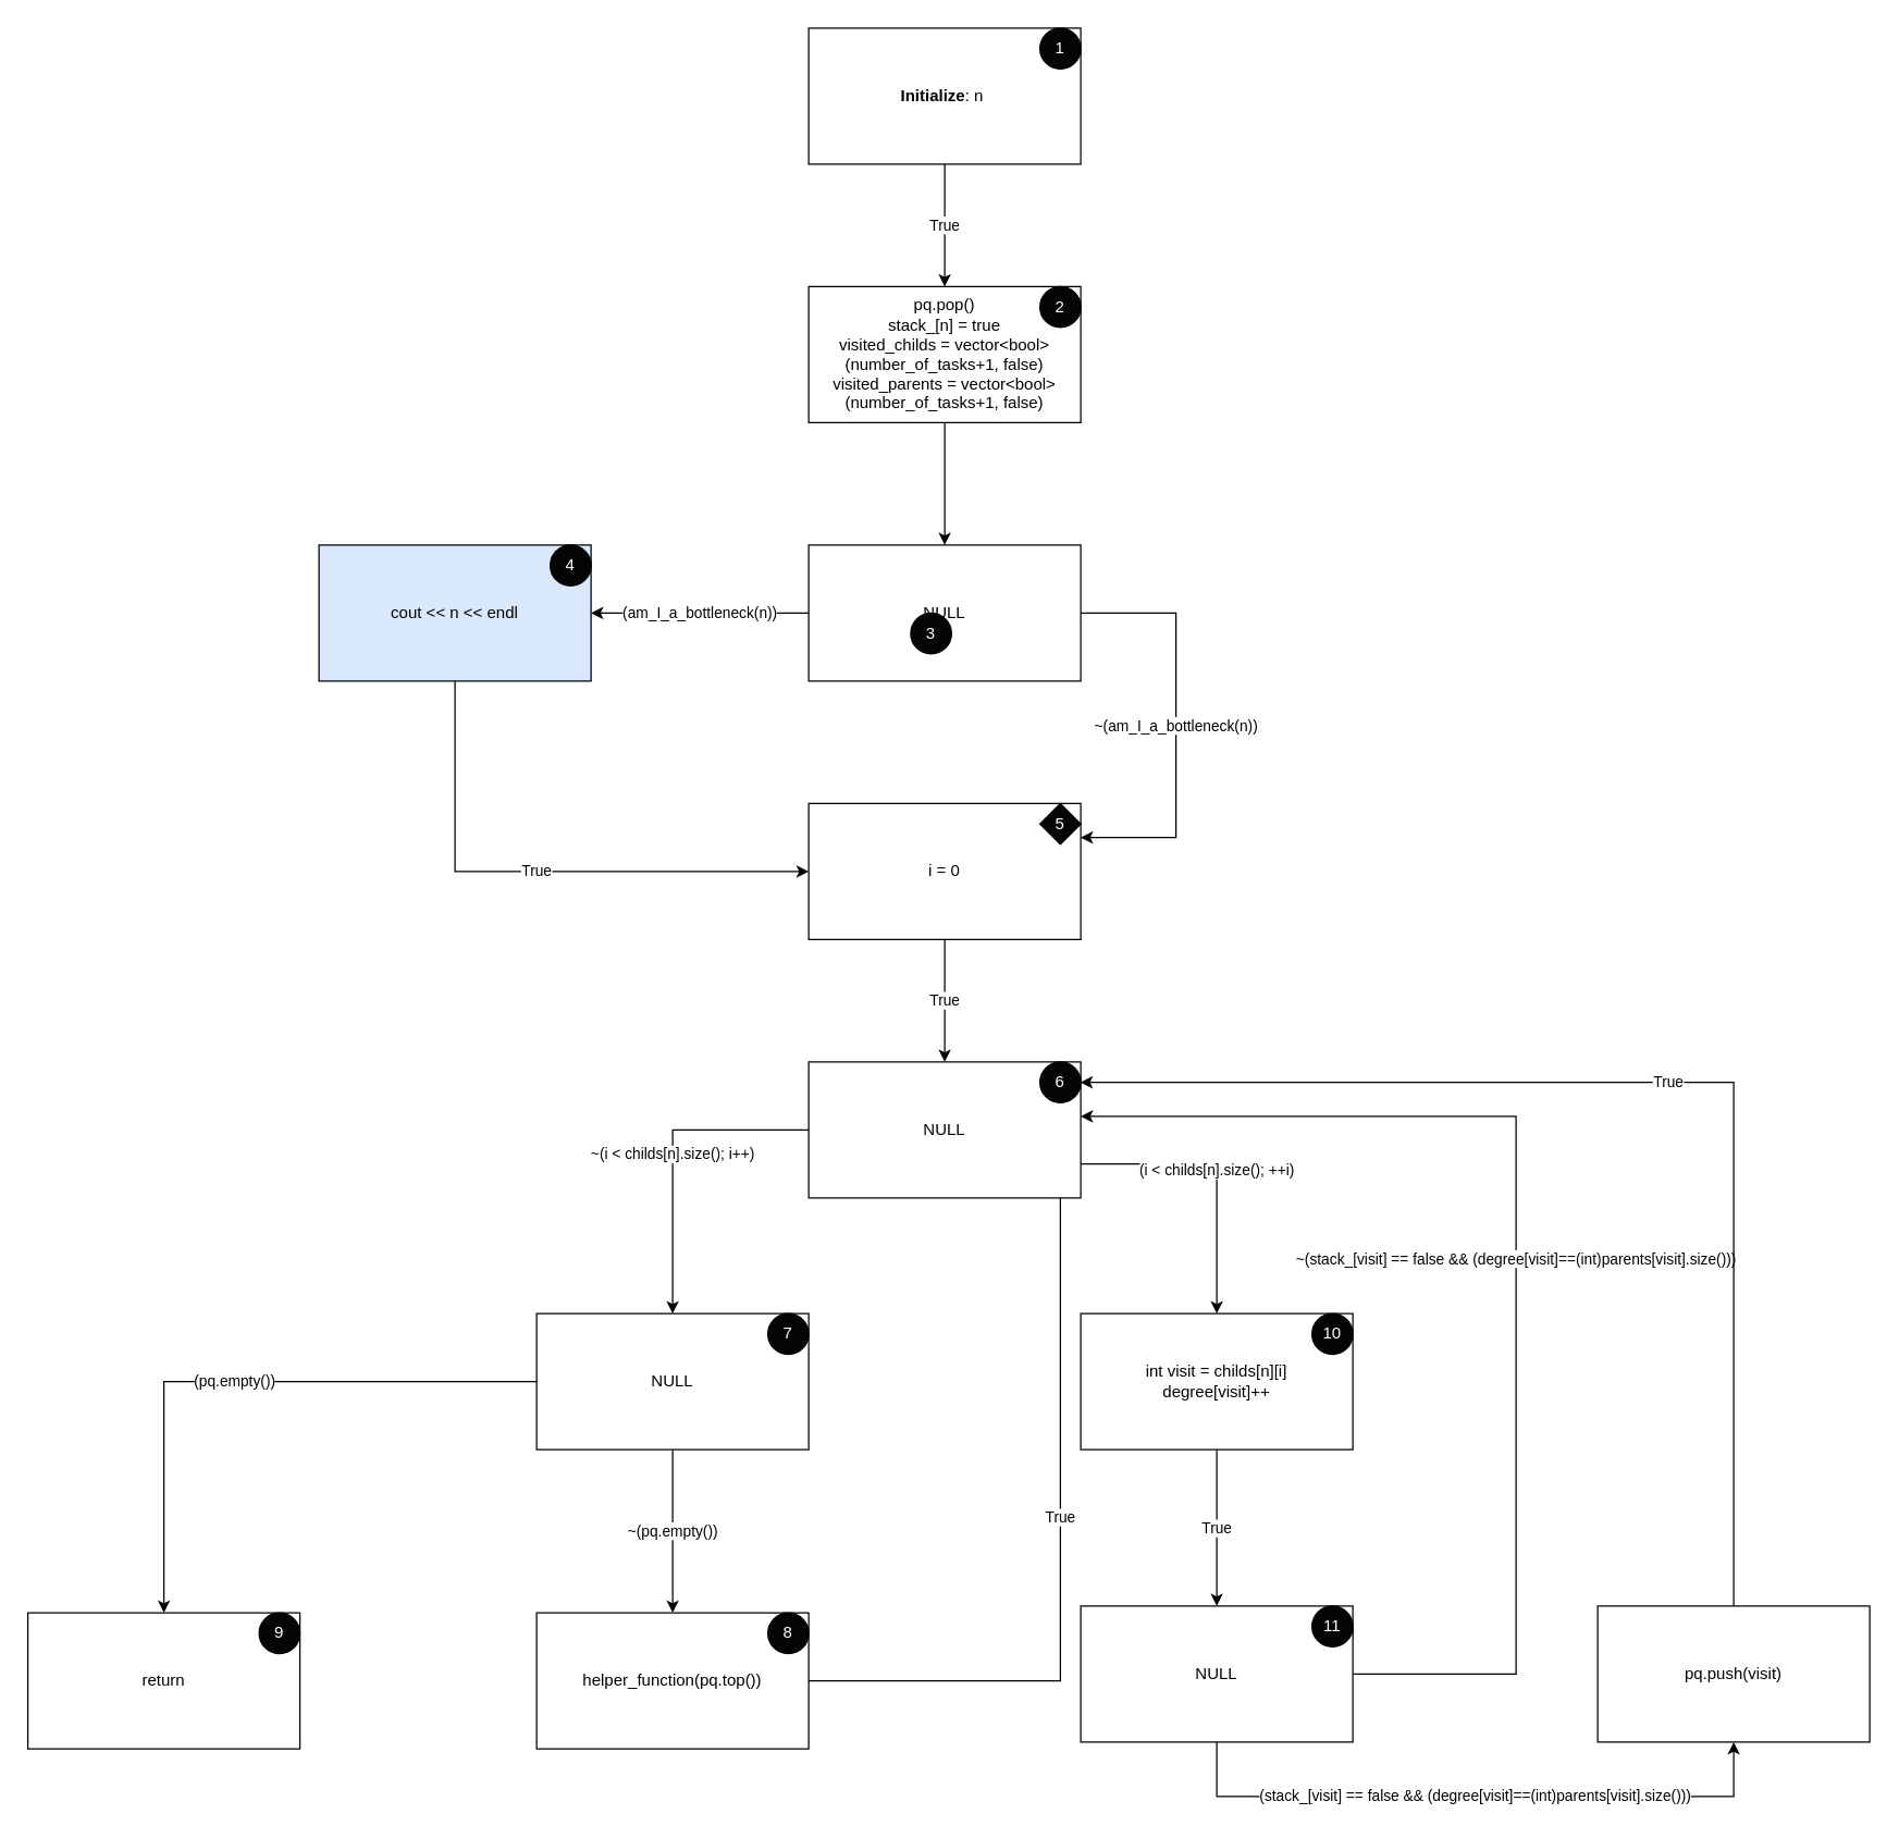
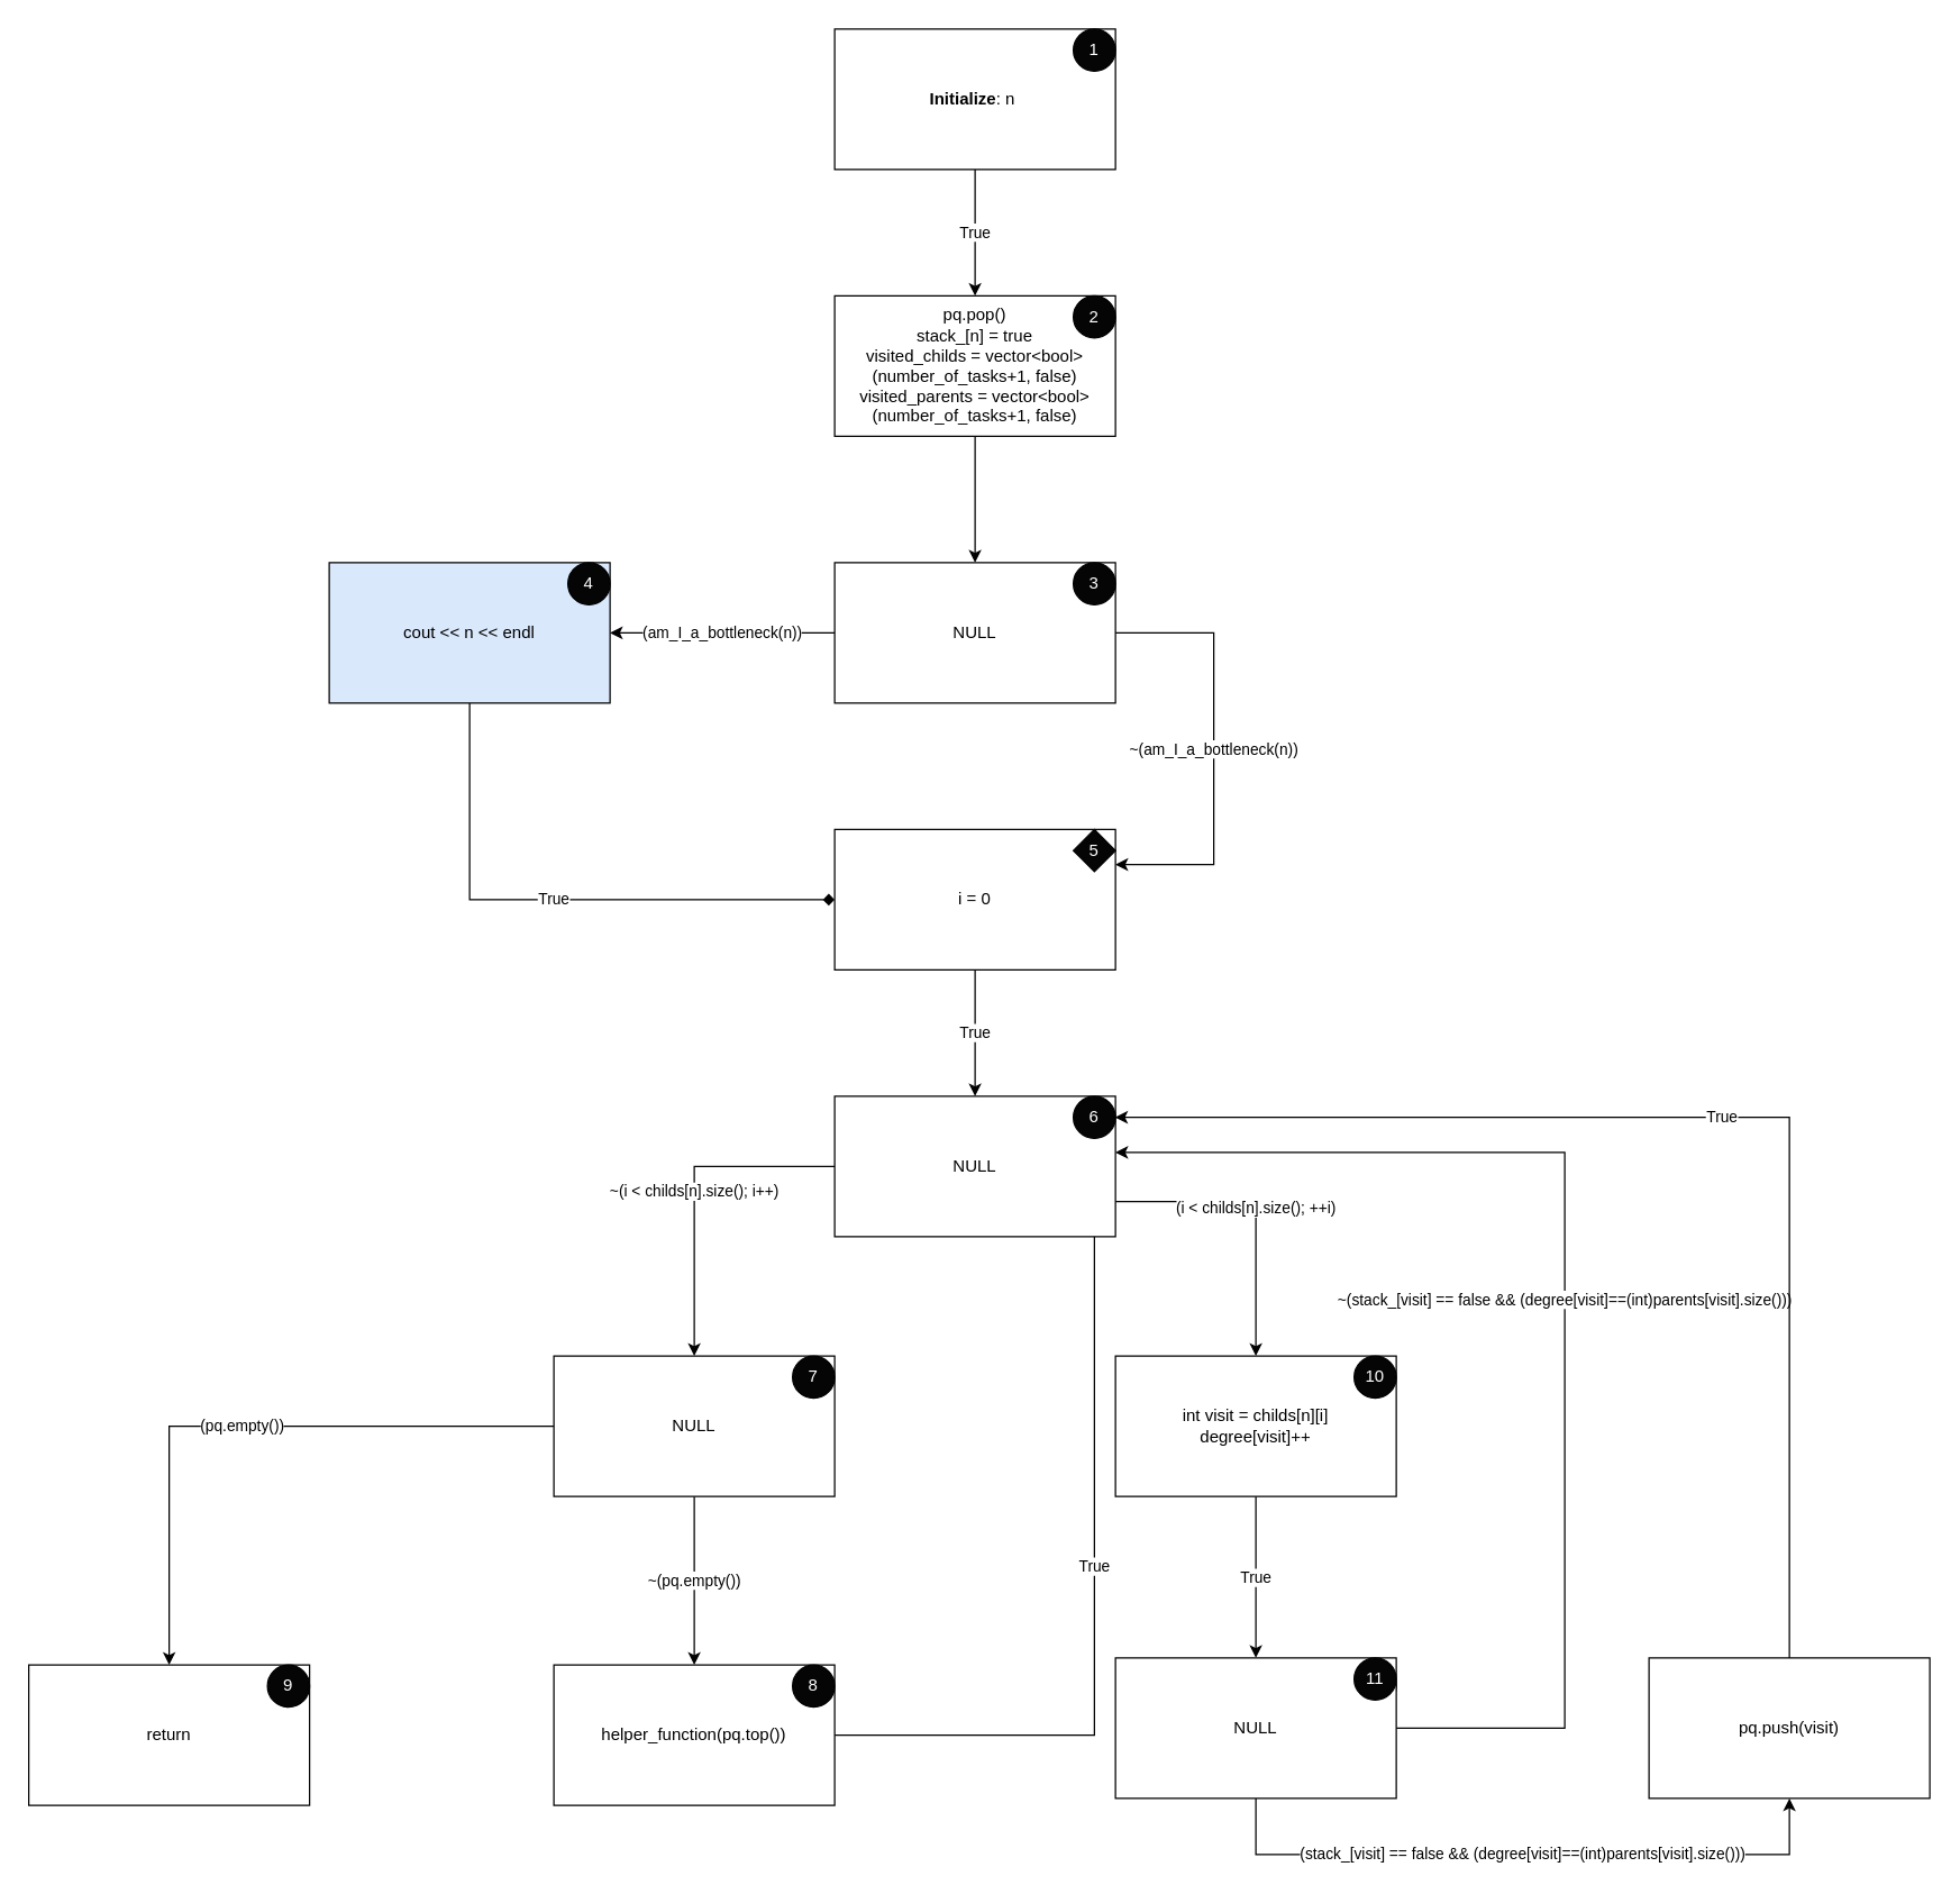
- <mxCell id="30" value="3" style="ellipse;whiteSpace=wrap;html=1;fillColor=#050505;fontColor=#FFFFFF;" vertex="1" parent="1"><mxGeometry x="669" y="450" width="30" height="30" as="geometry" /></mxCell>
+ <mxCell id="30" value="3" style="ellipse;whiteSpace=wrap;html=1;fillColor=#050505;fontColor=#FFFFFF;" vertex="1" parent="1"><mxGeometry x="764" y="400" width="30" height="30" as="geometry" /></mxCell>
- <mxCell id="9" value="True" style="edgeStyle=orthogonalEdgeStyle;rounded=0;orthogonalLoop=1;jettySize=auto;html=1;entryX=0;entryY=0.5;entryDx=0;entryDy=0;" edge="1" parent="1" source="10" target="14"><mxGeometry relative="1" as="geometry"><Array as="points"><mxPoint x="334" y="640" /></Array></mxGeometry></mxCell>
+ <mxCell id="9" value="True" style="edgeStyle=orthogonalEdgeStyle;rounded=0;orthogonalLoop=1;jettySize=auto;html=1;entryX=0;entryY=0.5;entryDx=0;entryDy=0;endArrow=diamond;" edge="1" parent="1" source="10" target="14"><mxGeometry relative="1" as="geometry"><Array as="points"><mxPoint x="334" y="640" /></Array></mxGeometry></mxCell>
